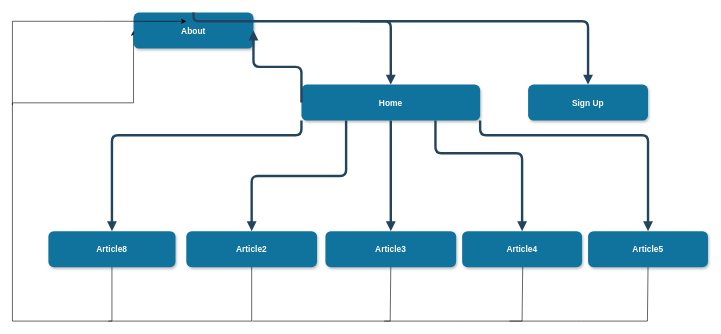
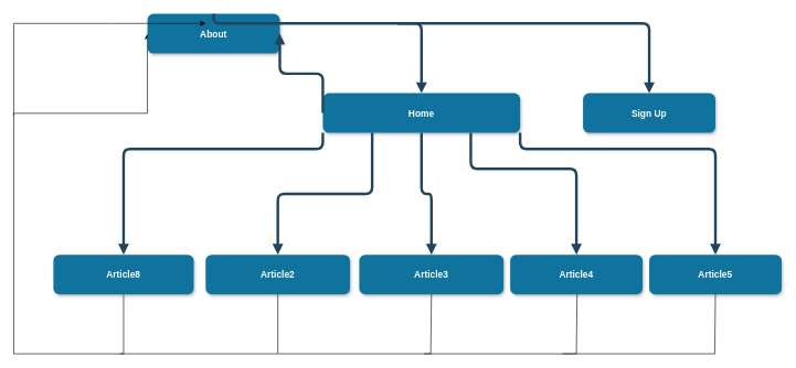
- <mxCell id="2" value="Home" style="rounded=1;fillColor=#10739E;strokeColor=none;shadow=1;gradientColor=none;fontStyle=1;fontColor=#FFFFFF;fontSize=14;" parent="1" vertex="1"><mxGeometry x="502" y="140.5" width="298" height="60" as="geometry" /></mxCell>
+ <mxCell id="2" value="Home" style="rounded=1;fillColor=#10739E;strokeColor=none;shadow=1;gradientColor=none;fontStyle=1;fontColor=#FFFFFF;fontSize=14;" parent="1" vertex="1"><mxGeometry x="487" y="140.5" width="298" height="60" as="geometry" /></mxCell>
